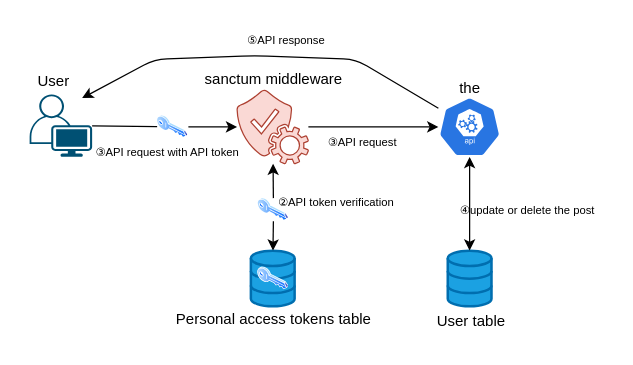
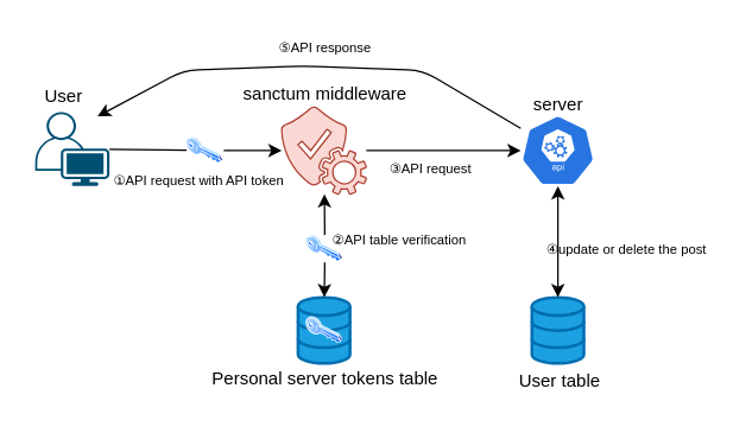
- <mxCell id="25" value="⑤API response" style="text;html=1;align=center;verticalAlign=middle;resizable=0;points=[];autosize=1;strokeColor=none;fillColor=none;fontSize=9;fontColor=#000000;" parent="1" vertex="1"><mxGeometry x="187.5" y="20" width="81" height="23" as="geometry" /></mxCell>
+ <mxCell id="25" value="⑤API response" style="text;html=1;align=center;verticalAlign=middle;resizable=0;points=[];autosize=1;strokeColor=none;fillColor=none;fontSize=9;fontColor=#000000;" parent="1" vertex="1"><mxGeometry x="177.5" y="20" width="81" height="23" as="geometry" /></mxCell>
- <mxCell id="15" value="&lt;font style=&quot;font-size: 12px;&quot;&gt;the&lt;/font&gt;" style="text;html=1;align=center;verticalAlign=middle;resizable=0;points=[];autosize=1;strokeColor=none;fillColor=none;fontSize=9;fontColor=#000000;" parent="1" vertex="1"><mxGeometry x="349.5" y="57" width="51" height="26" as="geometry" /></mxCell>
+ <mxCell id="15" value="&lt;font style=&quot;font-size: 12px;&quot;&gt;server&lt;/font&gt;" style="text;html=1;align=center;verticalAlign=middle;resizable=0;points=[];autosize=1;strokeColor=none;fillColor=none;fontSize=9;fontColor=#000000;" parent="1" vertex="1"><mxGeometry x="349.5" y="57" width="51" height="26" as="geometry" /></mxCell>
- <mxCell id="22" value="③API request with API token" style="text;html=1;align=center;verticalAlign=middle;resizable=0;points=[];autosize=1;strokeColor=none;fillColor=none;fontSize=9;fontColor=#000000;" parent="1" vertex="1"><mxGeometry x="66" y="110.25" width="134" height="23" as="geometry" /></mxCell>
+ <mxCell id="22" value="①API request with API token" style="text;html=1;align=center;verticalAlign=middle;resizable=0;points=[];autosize=1;strokeColor=none;fillColor=none;fontSize=9;fontColor=#000000;" parent="1" vertex="1"><mxGeometry x="66" y="110.25" width="134" height="23" as="geometry" /></mxCell>
- <mxCell id="24" value="&lt;font style=&quot;font-size: 9px;&quot;&gt;②API token verification&lt;/font&gt;" style="text;html=1;align=center;verticalAlign=middle;resizable=0;points=[];autosize=1;strokeColor=none;fillColor=none;fontSize=9;fontColor=#000000;" parent="1" vertex="1"><mxGeometry x="212" y="150.25" width="112" height="23" as="geometry" /></mxCell>
+ <mxCell id="24" value="&lt;font style=&quot;font-size: 9px;&quot;&gt;②API table verification&lt;/font&gt;" style="text;html=1;align=center;verticalAlign=middle;resizable=0;points=[];autosize=1;strokeColor=none;fillColor=none;fontSize=9;fontColor=#000000;" parent="1" vertex="1"><mxGeometry x="212" y="150.25" width="112" height="23" as="geometry" /></mxCell>
- <mxCell id="21" value="&lt;font color=&quot;#000000&quot;&gt;Personal access tokens table&lt;/font&gt;" style="text;html=1;align=center;verticalAlign=middle;resizable=0;points=[];autosize=1;strokeColor=none;fillColor=none;" parent="1" vertex="1"><mxGeometry x="131" y="241.55" width="174" height="26" as="geometry" /></mxCell>
+ <mxCell id="21" value="&lt;font color=&quot;#000000&quot;&gt;Personal server tokens table&lt;/font&gt;" style="text;html=1;align=center;verticalAlign=middle;resizable=0;points=[];autosize=1;strokeColor=none;fillColor=none;" parent="1" vertex="1"><mxGeometry x="131" y="241.55" width="174" height="26" as="geometry" /></mxCell>
